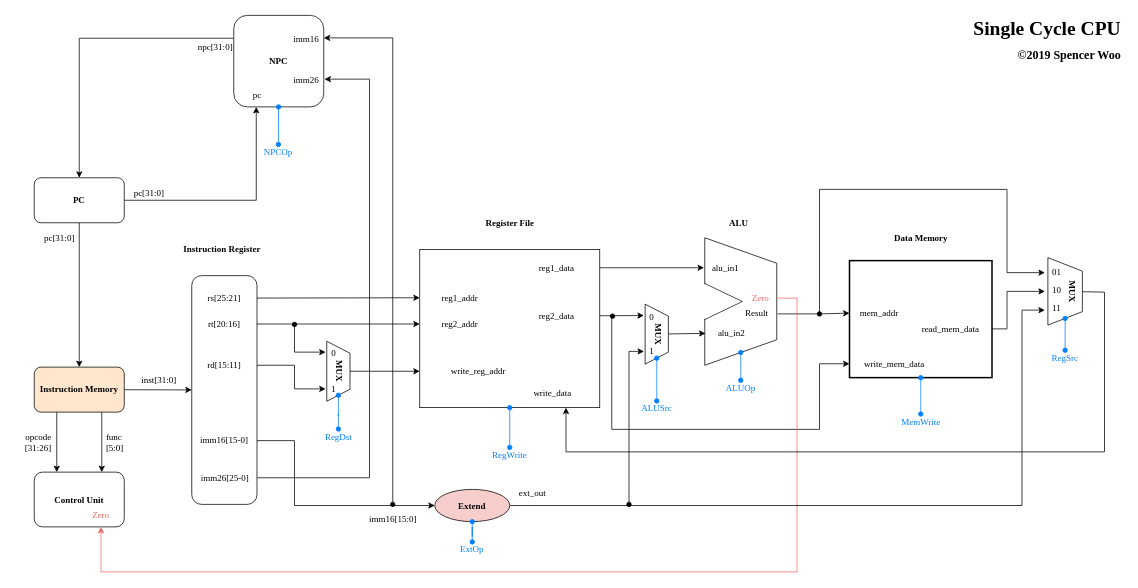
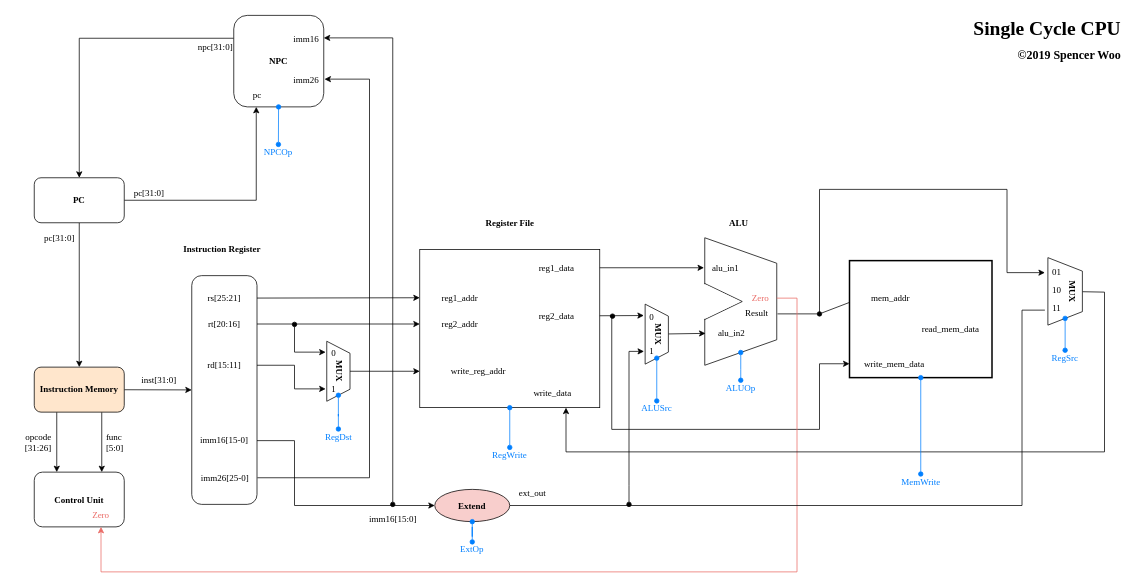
- <mxCell id="80" value="&lt;b&gt;Data Memory&lt;/b&gt;" style="text;html=1;resizable=0;points=[];autosize=1;align=center;verticalAlign=top;spacingTop=-4;fontFamily=SF Mono;" parent="1" vertex="1"><mxGeometry x="1182" y="306.5" width="90" height="20" as="geometry" /></mxCell>
- <mxCell id="85" style="edgeStyle=orthogonalEdgeStyle;rounded=0;orthogonalLoop=1;jettySize=auto;html=1;startArrow=none;startFill=0;fontFamily=SF Mono;" parent="1" source="86" target="77" edge="1"><mxGeometry relative="1" as="geometry"><mxPoint x="1422" y="388" as="targetPoint" /><Array as="points"><mxPoint x="1342" y="438" /><mxPoint x="1342" y="388" /></Array></mxGeometry></mxCell>
- <mxCell id="56" style="edgeStyle=orthogonalEdgeStyle;rounded=0;orthogonalLoop=1;jettySize=auto;html=1;startArrow=none;startFill=0;fontFamily=SF Mono;exitX=1;exitY=0.5;exitDx=0;exitDy=0;" parent="1" source="57" target="78" edge="1"><mxGeometry relative="1" as="geometry"><mxPoint x="1472" y="422" as="targetPoint" /><Array as="points"><mxPoint x="1362" y="673" /><mxPoint x="1362" y="413" /></Array></mxGeometry></mxCell>
+ <mxCell id="56" style="edgeStyle=orthogonalEdgeStyle;rounded=0;orthogonalLoop=1;jettySize=auto;html=1;startArrow=none;startFill=0;fontFamily=SF Mono;exitX=1;exitY=0.5;exitDx=0;exitDy=0;endArrow=none;" parent="1" source="57" target="78" edge="1"><mxGeometry relative="1" as="geometry"><mxPoint x="1472" y="422" as="targetPoint" /><Array as="points"><mxPoint x="1362" y="673" /><mxPoint x="1362" y="413" /></Array></mxGeometry></mxCell>
- <mxCell id="84" value="mem_addr" style="text;html=1;strokeColor=none;fillColor=none;align=center;verticalAlign=middle;whiteSpace=wrap;rounded=0;fontFamily=SF Mono;" parent="1" vertex="1"><mxGeometry x="1132" y="401" width="80" height="32" as="geometry" /></mxCell>
+ <mxCell id="84" value="mem_addr" style="text;html=1;strokeColor=none;fillColor=none;align=center;verticalAlign=middle;whiteSpace=wrap;rounded=0;fontFamily=SF Mono;" parent="1" vertex="1"><mxGeometry x="1147" y="381" width="80" height="32" as="geometry" /></mxCell>
- <mxCell id="88" value="MemWrite" style="text;html=1;strokeColor=none;fillColor=none;align=center;verticalAlign=middle;whiteSpace=wrap;rounded=0;fontFamily=SF Mono;fontColor=#007FFF;" parent="1" vertex="1"><mxGeometry x="1189.5" y="551.5" width="75" height="20" as="geometry" /></mxCell>
+ <mxCell id="88" value="MemWrite" style="text;html=1;strokeColor=none;fillColor=none;align=center;verticalAlign=middle;whiteSpace=wrap;rounded=0;fontFamily=SF Mono;fontColor=#007FFF;" parent="1" vertex="1"><mxGeometry x="1189.5" y="631.5" width="75" height="20" as="geometry" /></mxCell>
